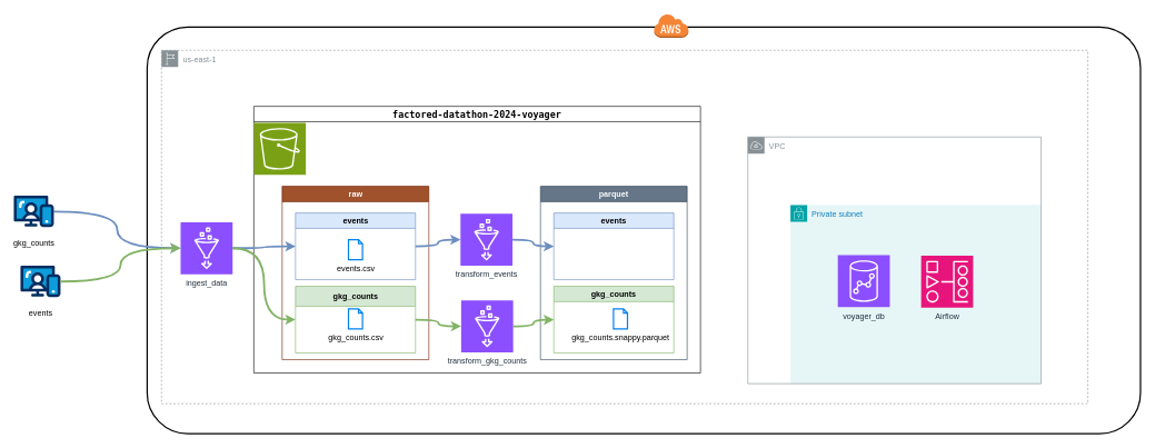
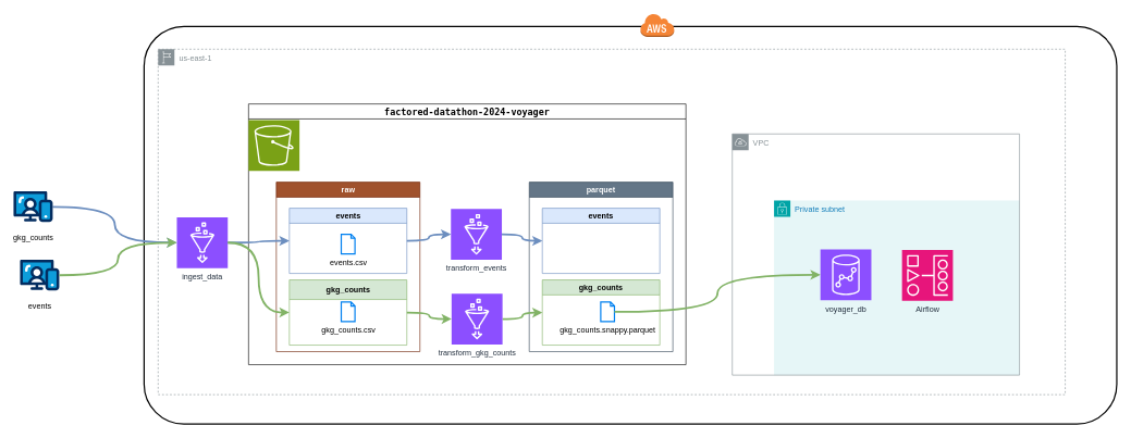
+ <mxCell id="39" style="edgeStyle=orthogonalEdgeStyle;rounded=0;orthogonalLoop=1;jettySize=auto;html=1;entryX=0;entryY=0.5;entryDx=0;entryDy=0;entryPerimeter=0;strokeWidth=3;fillColor=#d5e8d4;strokeColor=#82b366;curved=1;" edge="1" parent="1" source="17" target="35"><mxGeometry relative="1" as="geometry" /></mxCell>
